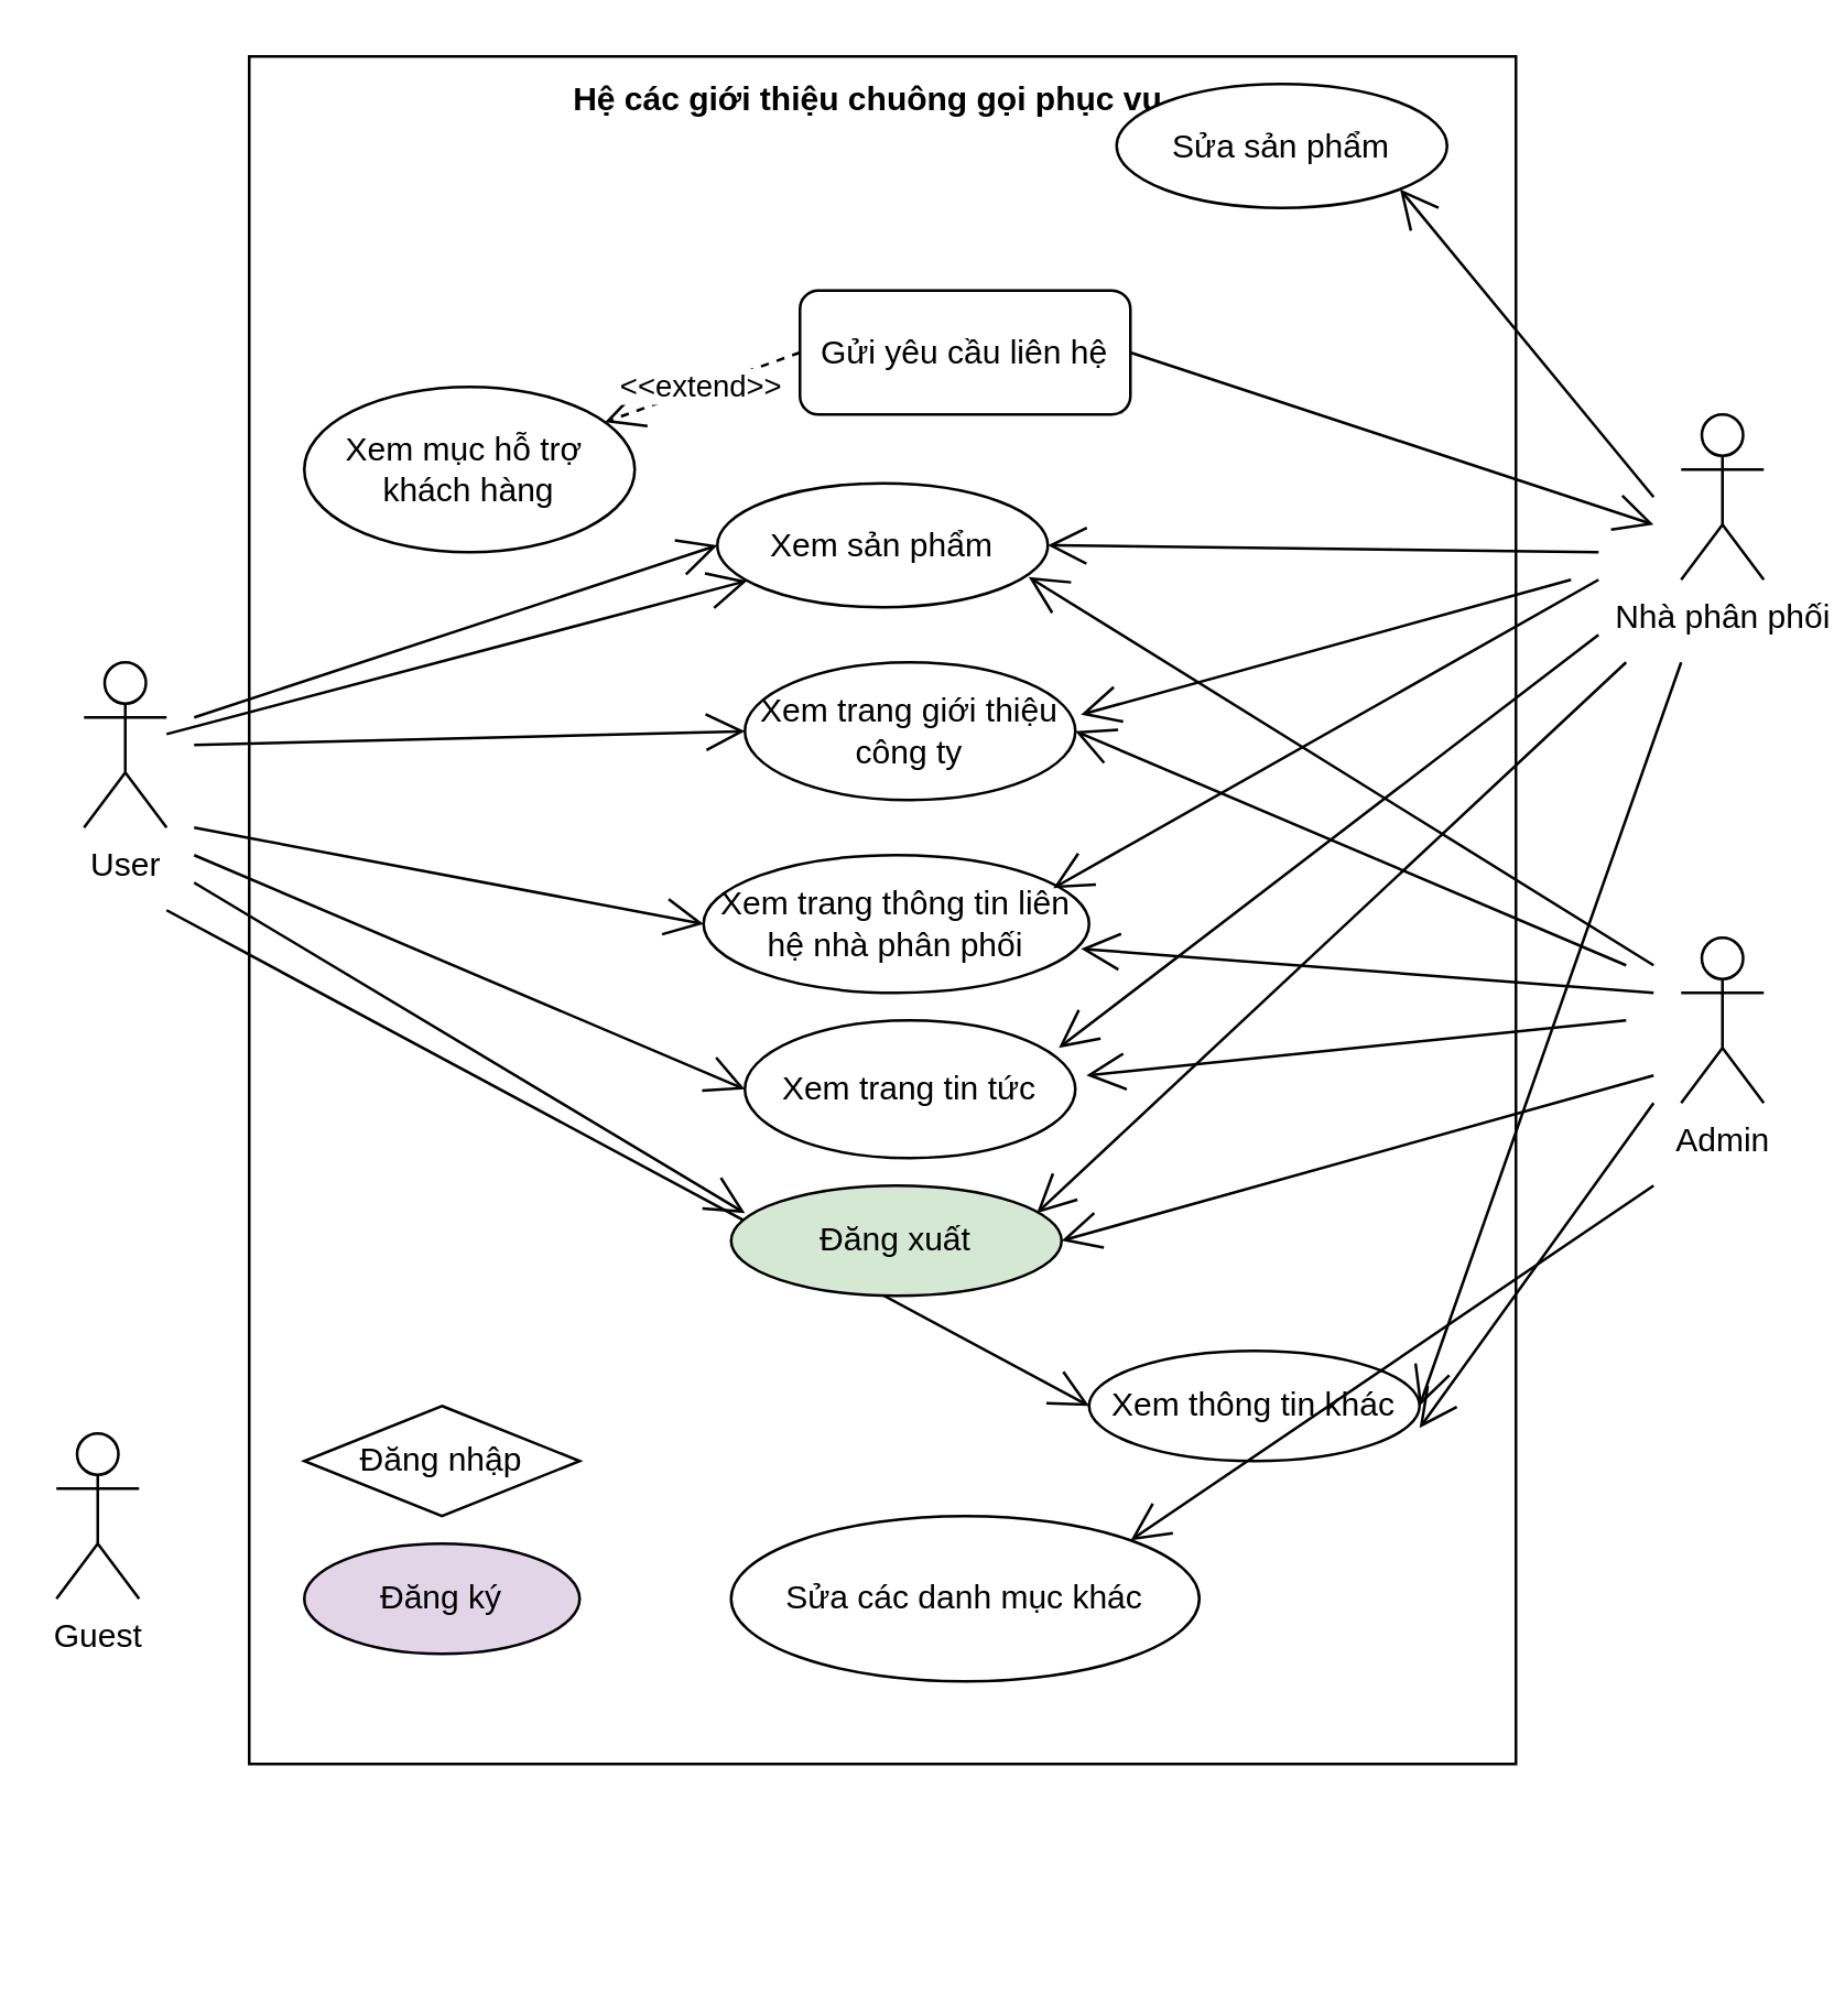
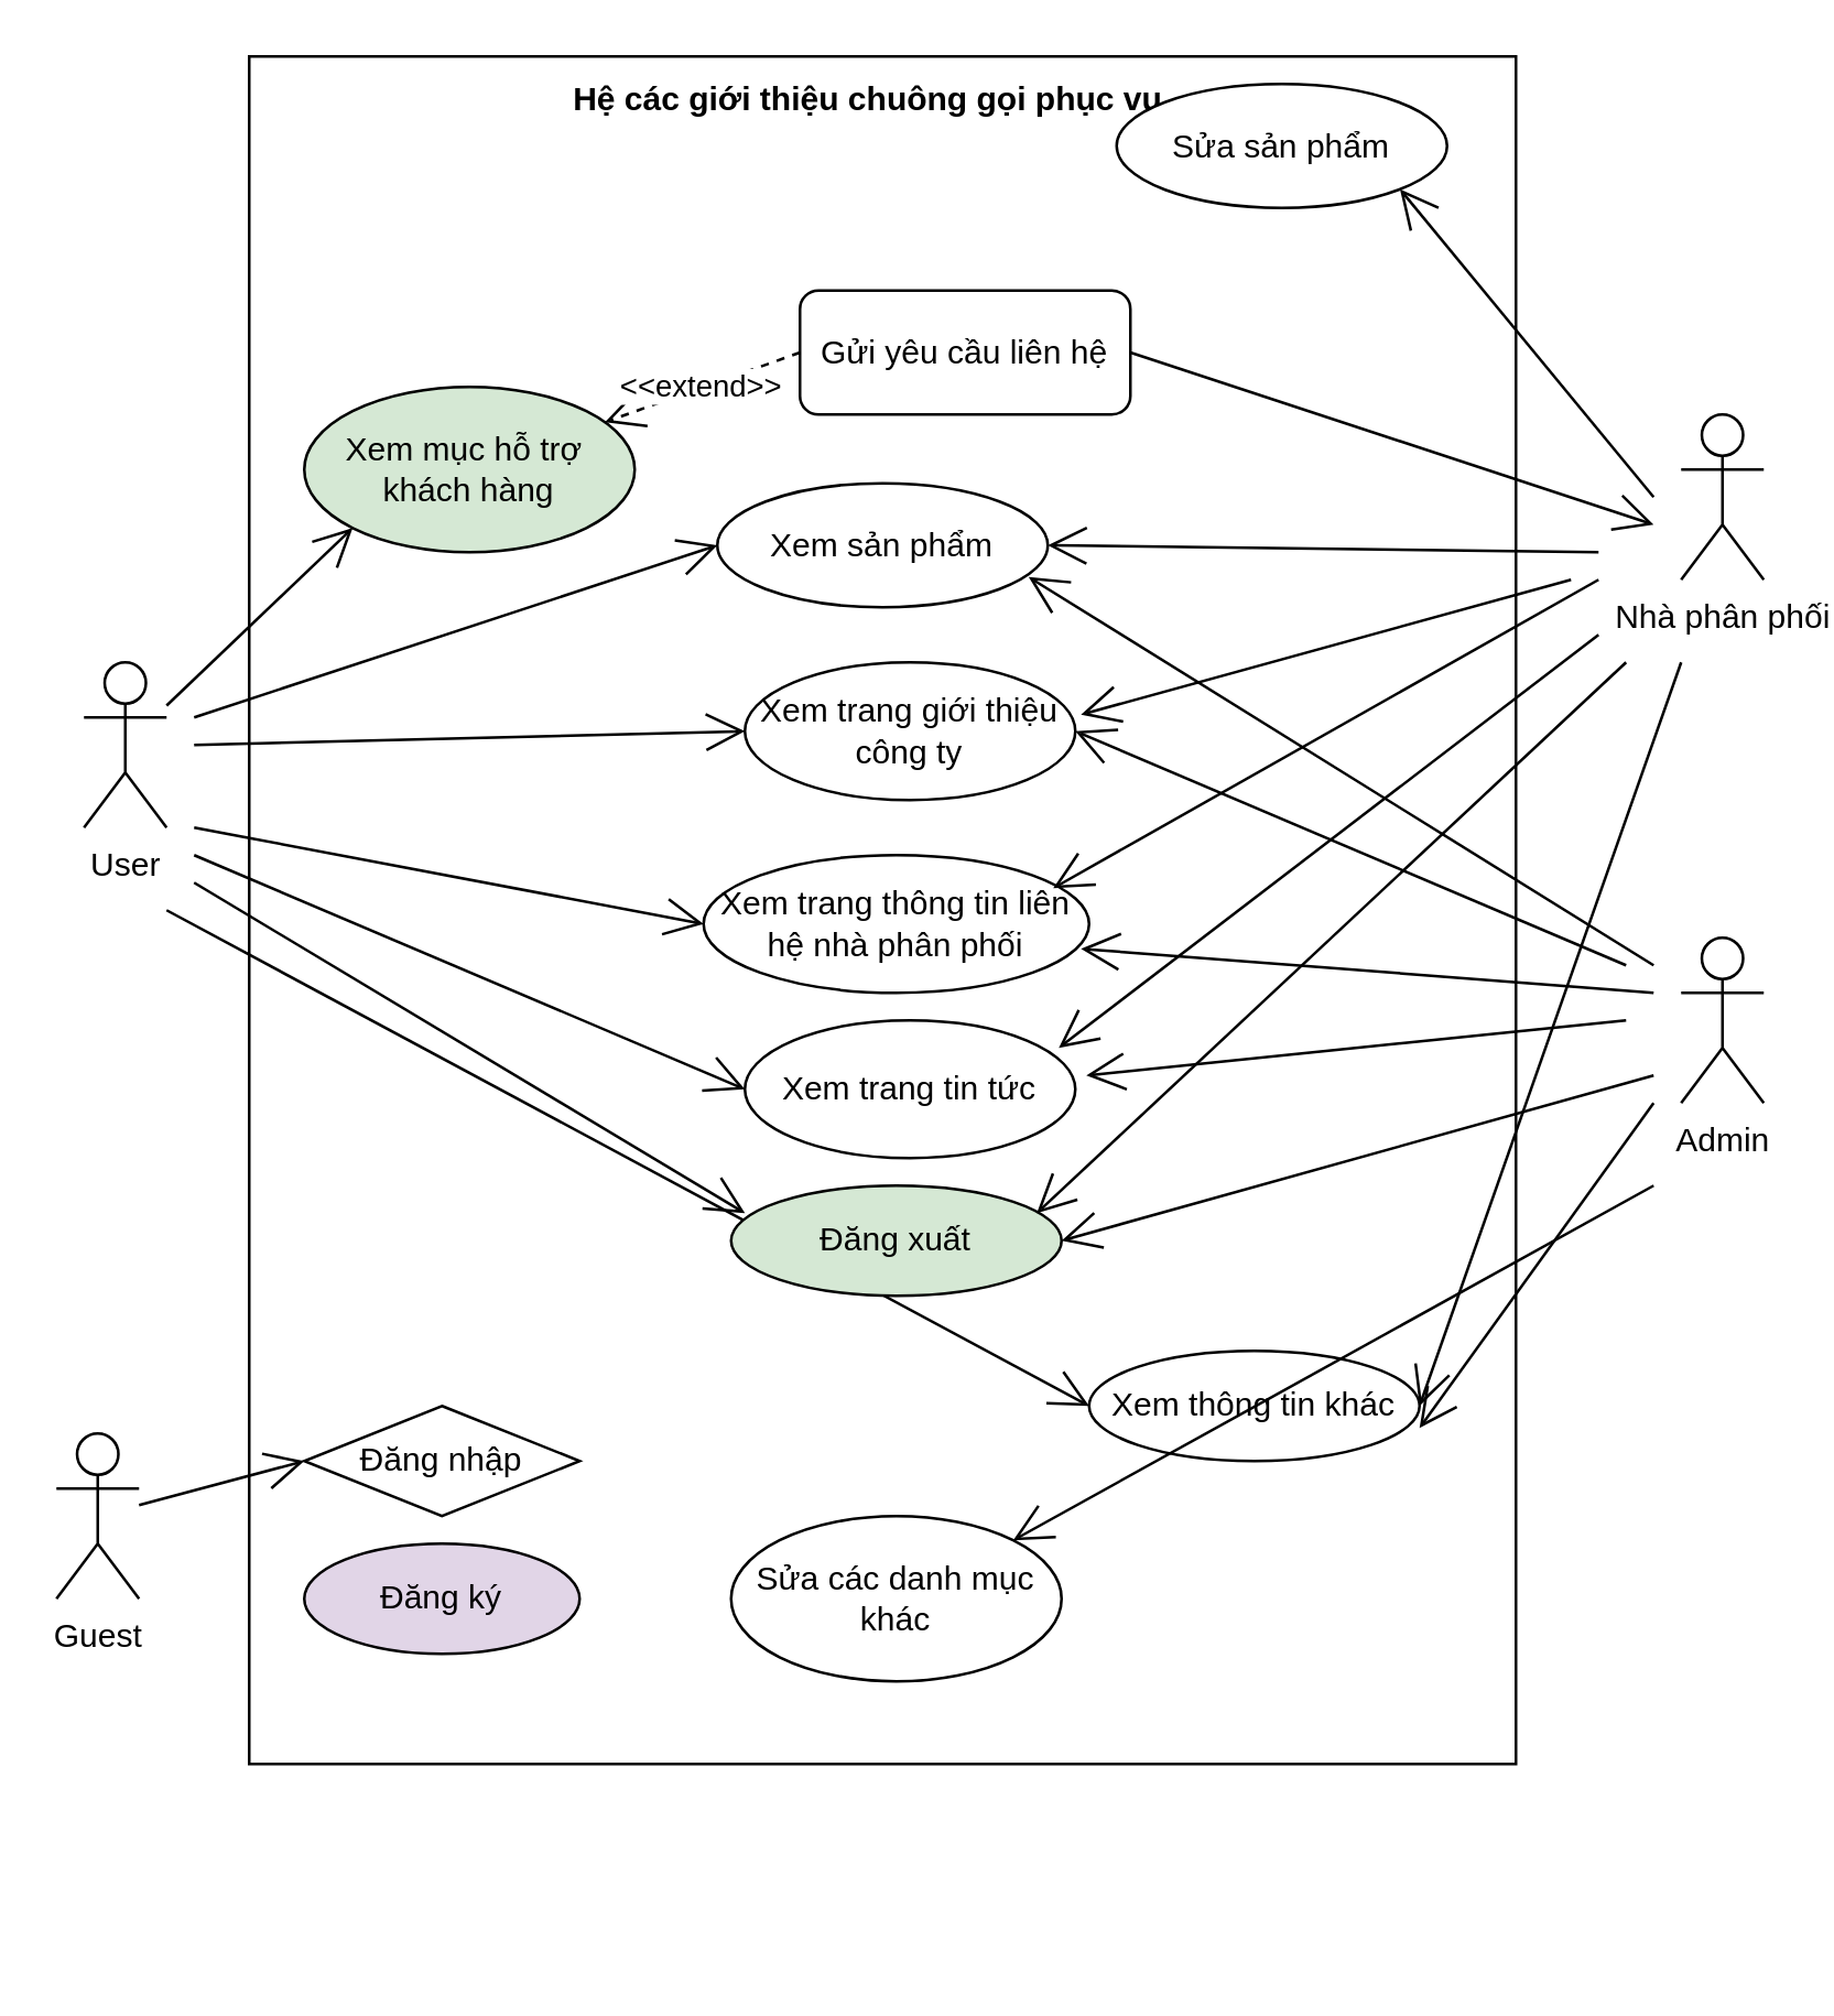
- <mxCell id="7" value="Xem mục hỗ trợ&amp;nbsp;&lt;br&gt;khách hàng" style="ellipse;whiteSpace=wrap;html=1;" parent="1" vertex="1"><mxGeometry x="110" y="140" width="120" height="60" as="geometry" /></mxCell>
+ <mxCell id="7" value="Xem mục hỗ trợ&amp;nbsp;&lt;br&gt;khách hàng" style="ellipse;whiteSpace=wrap;html=1;fillColor=#d5e8d4;" parent="1" vertex="1"><mxGeometry x="110" y="140" width="120" height="60" as="geometry" /></mxCell>
- <mxCell id="14" value="" style="endArrow=open;endFill=1;endSize=12;html=1;" parent="1" source="2" target="29" edge="1"><mxGeometry width="160" relative="1" as="geometry"><mxPoint x="-70" y="240" as="sourcePoint" /><mxPoint x="50" y="175" as="targetPoint" /></mxGeometry></mxCell>
+ <mxCell id="14" value="" style="endArrow=open;endFill=1;endSize=12;html=1;entryX=0;entryY=1;entryDx=0;entryDy=0;" parent="1" source="2" target="7" edge="1"><mxGeometry width="160" relative="1" as="geometry"><mxPoint x="-70" y="240" as="sourcePoint" /><mxPoint x="50" y="175" as="targetPoint" /></mxGeometry></mxCell>
+ <mxCell id="46" value="" style="endArrow=open;endFill=1;endSize=12;html=1;entryX=0;entryY=0.5;entryDx=0;entryDy=0;" edge="1" parent="1" source="43" target="44"><mxGeometry width="160" relative="1" as="geometry"><mxPoint x="70" y="340" as="sourcePoint" /><mxPoint x="275" y="520" as="targetPoint" /></mxGeometry></mxCell>
- <mxCell id="42" value="Sửa các danh mục khác" style="ellipse;whiteSpace=wrap;html=1;" parent="1" vertex="1"><mxGeometry x="265" y="550" width="170" height="60" as="geometry" /></mxCell>
+ <mxCell id="42" value="Sửa các danh mục khác" style="ellipse;whiteSpace=wrap;html=1;" parent="1" vertex="1"><mxGeometry x="265" y="550" width="120" height="60" as="geometry" /></mxCell>
